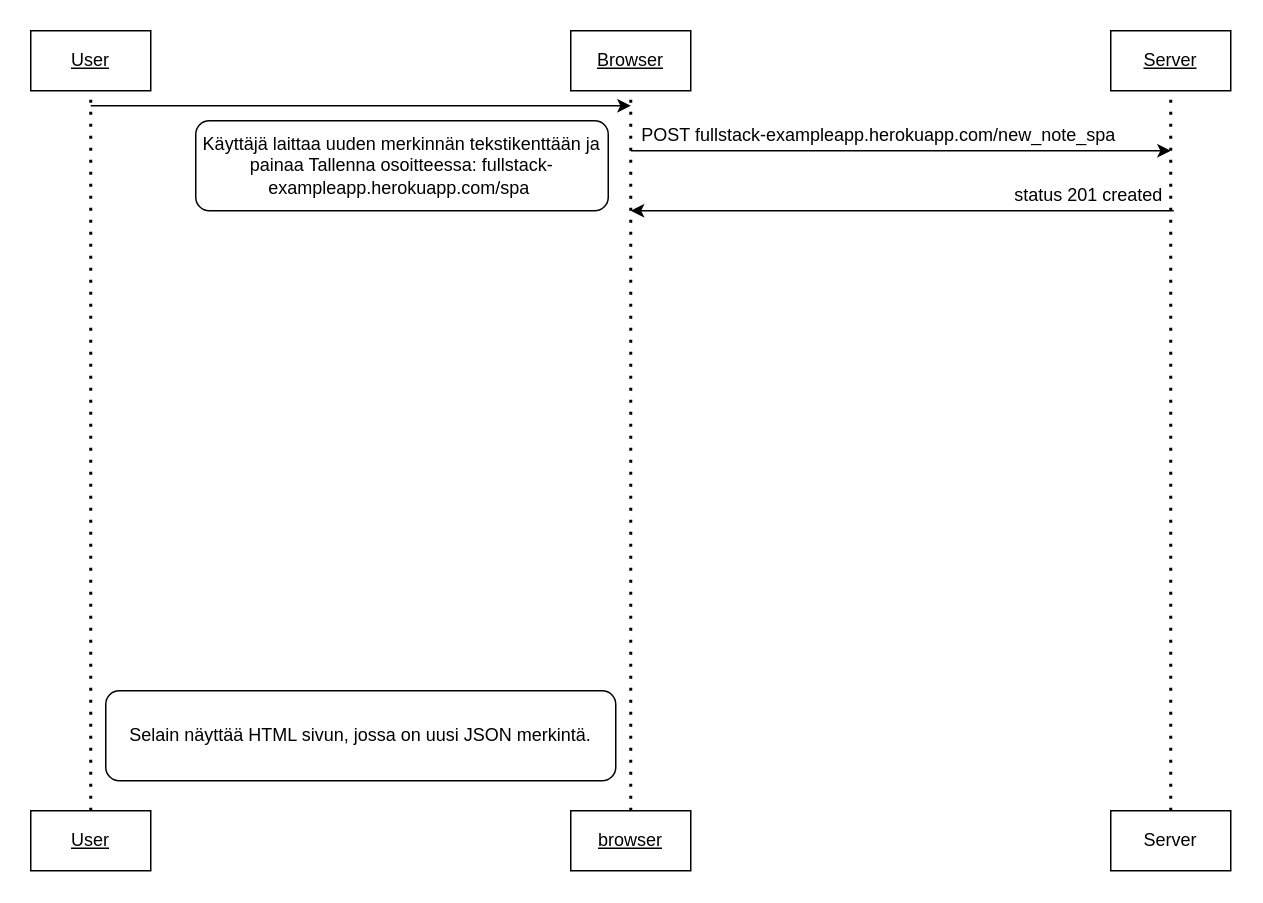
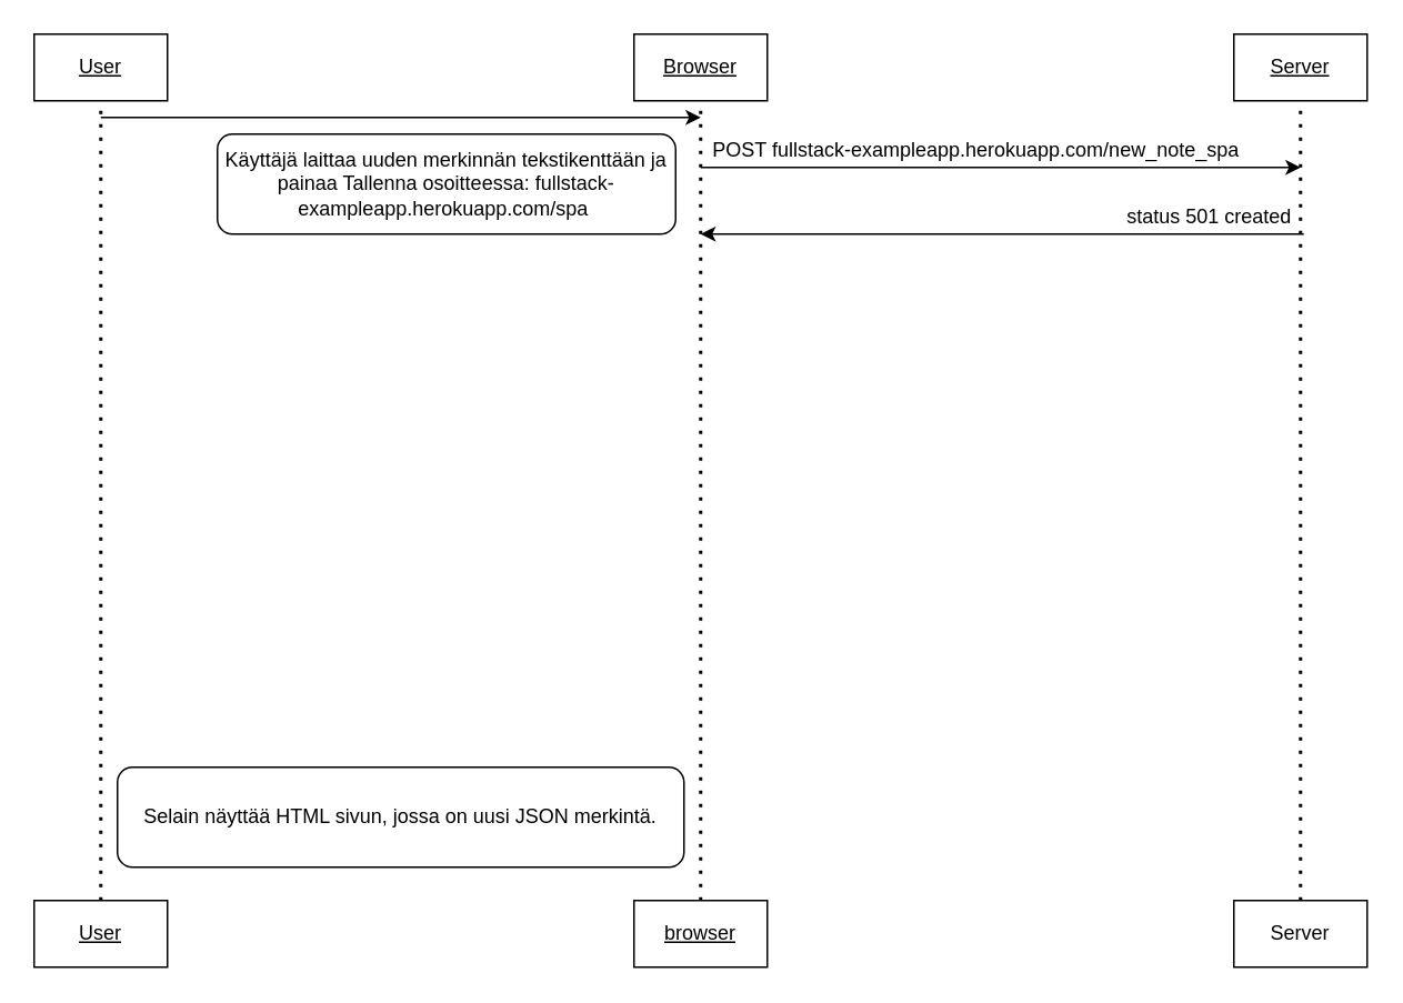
- <mxCell id="16" value="status 201 created" style="text;html=1;align=center;verticalAlign=middle;resizable=0;points=[];autosize=1;" parent="1" vertex="1"><mxGeometry x="670" y="120" width="110" height="20" as="geometry" /></mxCell>
+ <mxCell id="16" value="status 501 created" style="text;html=1;align=center;verticalAlign=middle;resizable=0;points=[];autosize=1;" parent="1" vertex="1"><mxGeometry x="670" y="120" width="110" height="20" as="geometry" /></mxCell>
